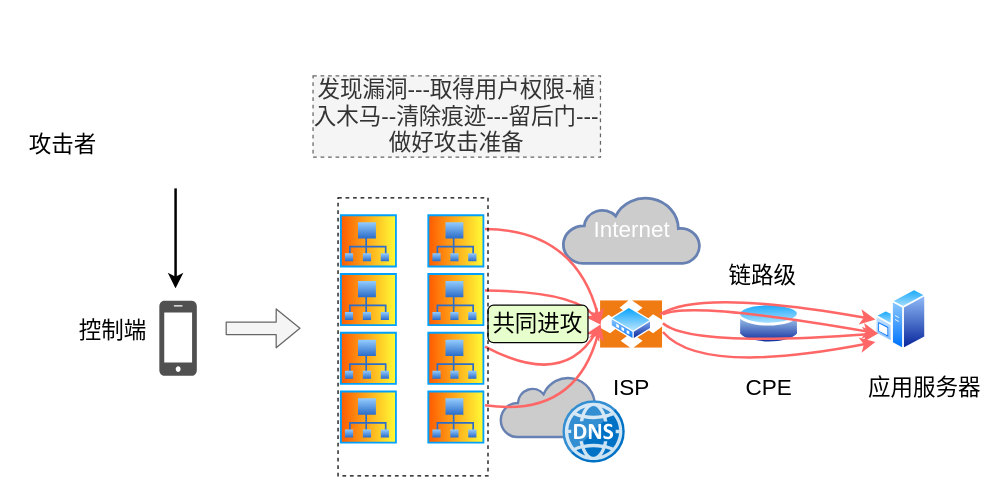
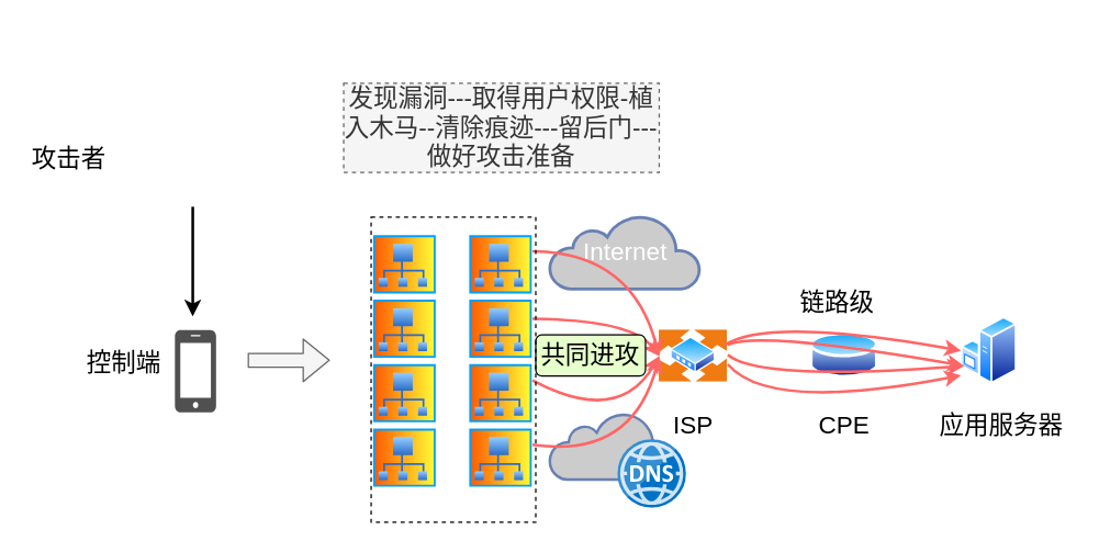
- <mxCell id="4" value="&lt;font style=&quot;font-size: 18px&quot;&gt;Internet&lt;/font&gt;" style="html=1;outlineConnect=0;fillColor=#CCCCCC;strokeColor=#6881B3;gradientColor=none;gradientDirection=north;strokeWidth=2;shape=mxgraph.networks.cloud;fontColor=#ffffff;" vertex="1" parent="1"><mxGeometry x="450" y="156" width="110" height="54" as="geometry" /></mxCell>
+ <mxCell id="4" value="&lt;font style=&quot;font-size: 18px&quot;&gt;Internet&lt;/font&gt;" style="html=1;outlineConnect=0;fillColor=#CCCCCC;strokeColor=#6881B3;gradientColor=none;gradientDirection=north;strokeWidth=2;shape=mxgraph.networks.cloud;fontColor=#ffffff;" vertex="1" parent="1"><mxGeometry x="400" y="156" width="110" height="54" as="geometry" /></mxCell>
- <mxCell id="32" value="&lt;font style=&quot;font-size: 18px&quot;&gt;应用服务器&lt;/font&gt;" style="text;html=1;strokeColor=none;fillColor=none;align=center;verticalAlign=middle;whiteSpace=wrap;rounded=0;" vertex="1" parent="1"><mxGeometry x="690" y="300" width="99" height="20" as="geometry" /></mxCell>
+ <mxCell id="32" value="&lt;font style=&quot;font-size: 18px&quot;&gt;应用服务器&lt;/font&gt;" style="text;html=1;strokeColor=none;fillColor=none;align=center;verticalAlign=middle;whiteSpace=wrap;rounded=0;" vertex="1" parent="1"><mxGeometry x="680" y="300" width="99" height="20" as="geometry" /></mxCell>
